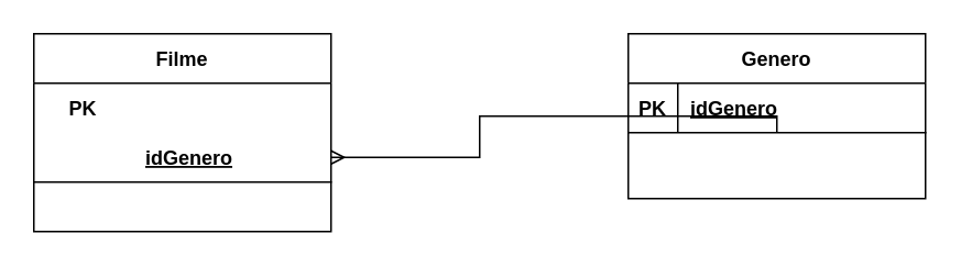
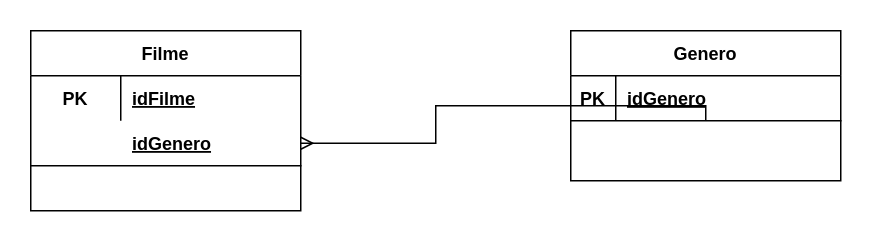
+ <mxCell id="5" value="idFilme" style="shape=partialRectangle;connectable=0;fillColor=none;top=0;left=0;bottom=0;right=0;align=left;spacingLeft=6;fontStyle=5;overflow=hidden;" vertex="1" parent="3"><mxGeometry x="60" width="120" height="30" as="geometry" /></mxCell>
